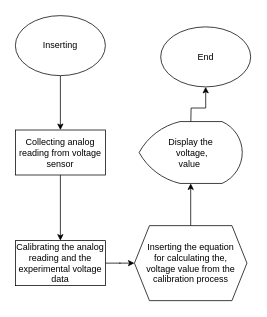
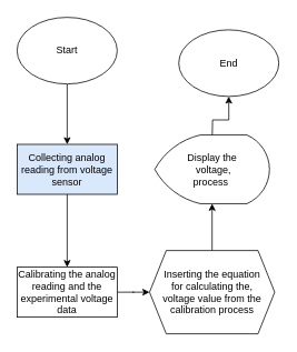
- <mxCell id="3" value="Inserting" style="ellipse;whiteSpace=wrap;html=1;" parent="1" vertex="1"><mxGeometry x="20" y="20" width="120" height="80" as="geometry" /></mxCell>
+ <mxCell id="3" value="Start" style="ellipse;whiteSpace=wrap;html=1;" parent="1" vertex="1"><mxGeometry x="20" y="20" width="120" height="80" as="geometry" /></mxCell>
- <mxCell id="10" value="Collecting analog reading from voltage sensor" style="whiteSpace=wrap;html=1;direction=east;" vertex="1" parent="1"><mxGeometry x="20" y="172.5" width="120" height="60" as="geometry" /></mxCell>
+ <mxCell id="10" value="Collecting analog reading from voltage sensor" style="whiteSpace=wrap;html=1;direction=east;fillColor=#dae8fc;" vertex="1" parent="1"><mxGeometry x="20" y="172.5" width="120" height="60" as="geometry" /></mxCell>
- <mxCell id="8" value="Display the &lt;br&gt;&amp;nbsp;voltage, &lt;br&gt;value&amp;nbsp;" style="strokeWidth=1;html=1;shape=mxgraph.flowchart.display;whiteSpace=wrap;direction=east;" parent="1" vertex="1"><mxGeometry x="185" y="161.25" width="137.5" height="82.5" as="geometry" /></mxCell>
+ <mxCell id="8" value="Display the &lt;br&gt;&amp;nbsp;voltage, &lt;br&gt;process&amp;nbsp;" style="strokeWidth=1;html=1;shape=mxgraph.flowchart.display;whiteSpace=wrap;direction=east;" parent="1" vertex="1"><mxGeometry x="185" y="161.25" width="137.5" height="82.5" as="geometry" /></mxCell>
